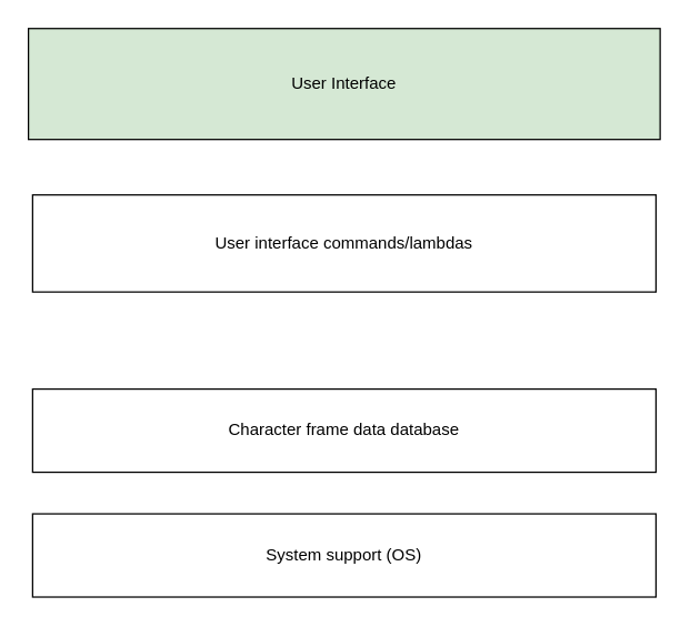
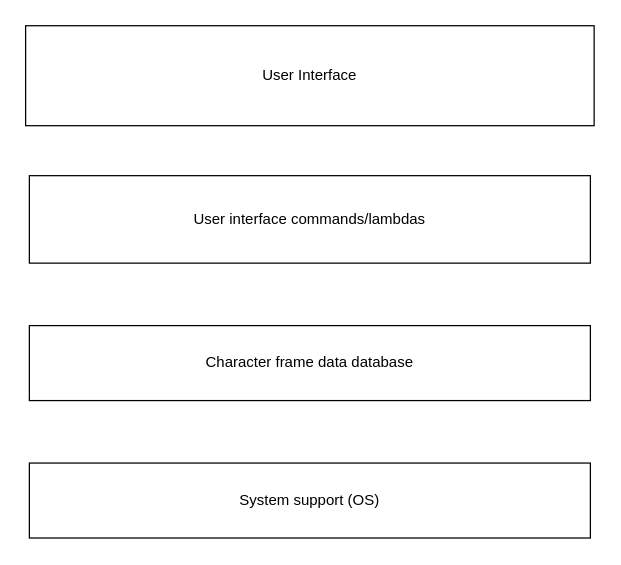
- <mxCell id="2" value="User Interface" style="rounded=0;whiteSpace=wrap;html=1;fillColor=#d5e8d4;" vertex="1" parent="1"><mxGeometry x="20" y="20" width="455" height="80" as="geometry" /></mxCell>
+ <mxCell id="2" value="User Interface" style="rounded=0;whiteSpace=wrap;html=1;" vertex="1" parent="1"><mxGeometry x="20" y="20" width="455" height="80" as="geometry" /></mxCell>
- <mxCell id="4" value="Character frame data database " style="whiteSpace=wrap;html=1;" vertex="1" parent="1"><mxGeometry x="23" y="280" width="449" height="60" as="geometry" /></mxCell>
+ <mxCell id="4" value="Character frame data database " style="whiteSpace=wrap;html=1;" vertex="1" parent="1"><mxGeometry x="23" y="260" width="449" height="60" as="geometry" /></mxCell>
